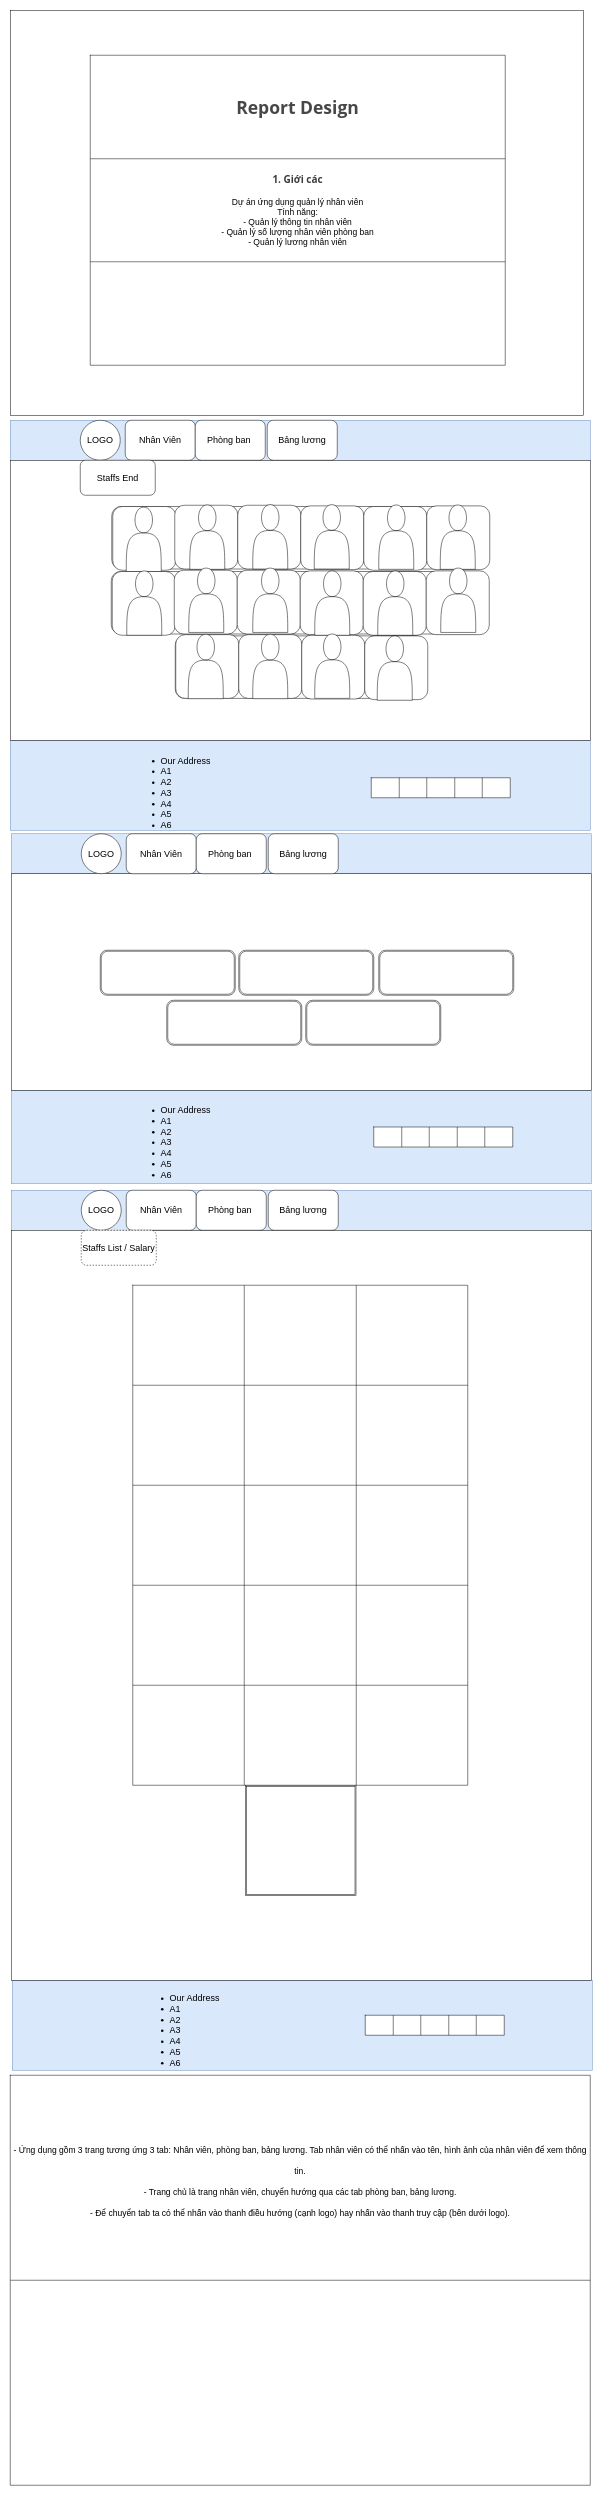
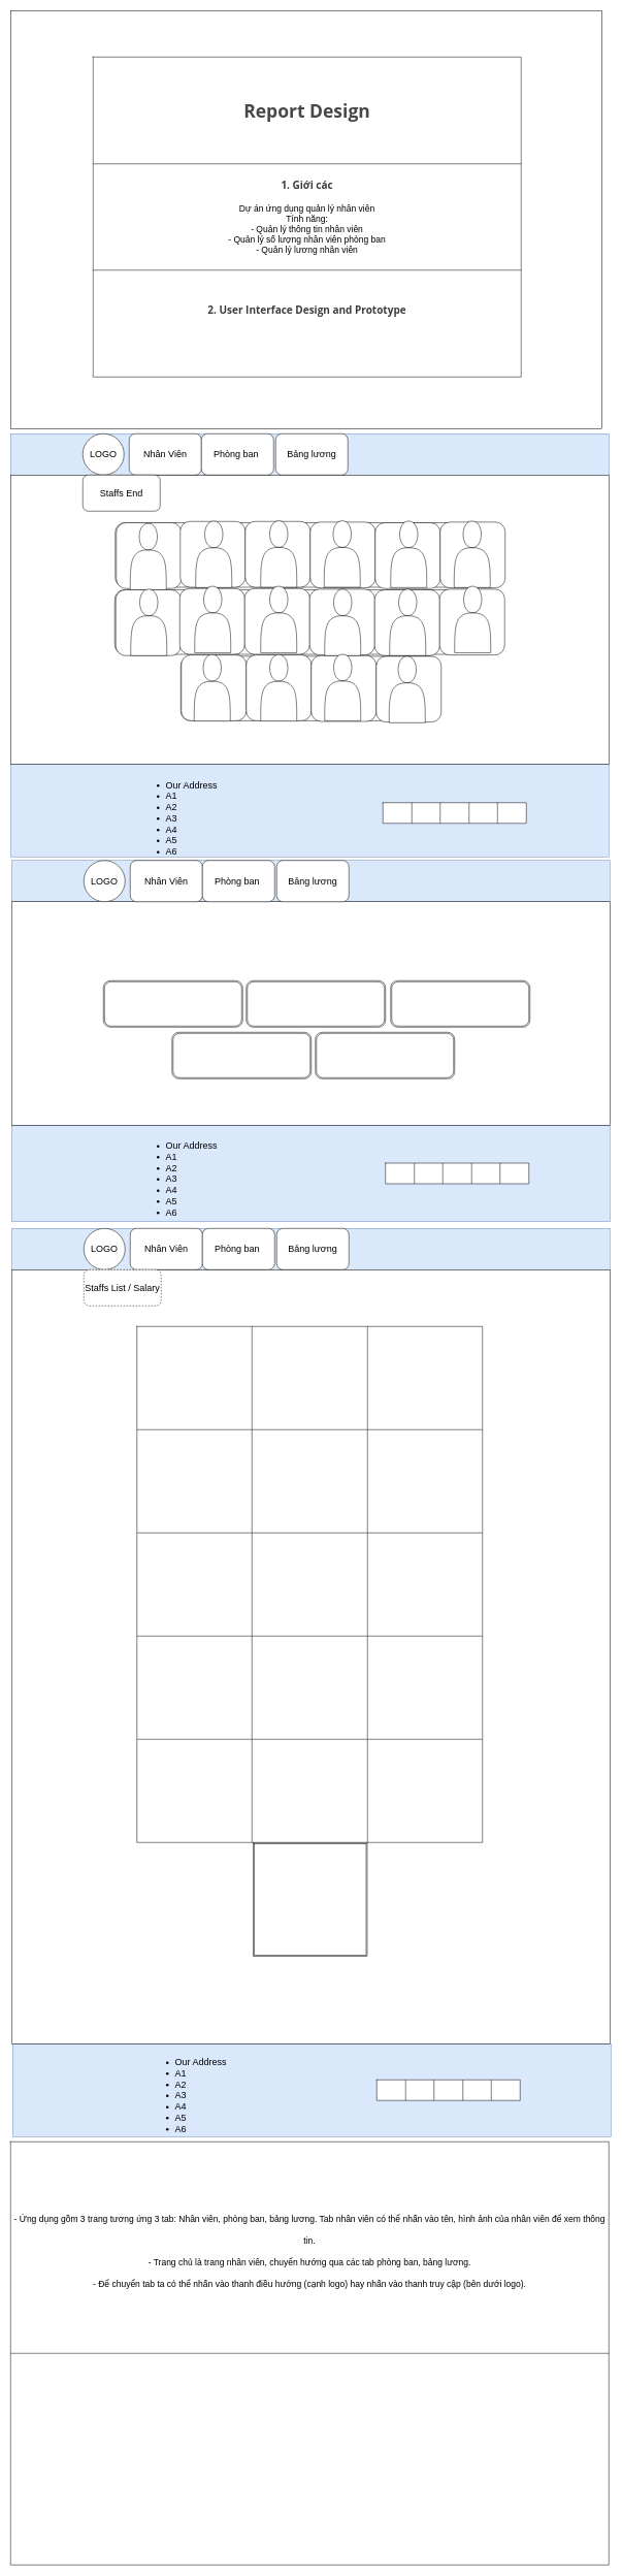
+ <mxCell id="121" value="&lt;p style=&quot;color: rgb(60 , 60 , 60) ; margin: 20px 0px 1.416em ; text-align: left ; font-family: &amp;#34;open sans&amp;#34; , &amp;#34;verdana&amp;#34; , &amp;#34;geneva&amp;#34; , sans-serif , sans-serif ; font-size: 20px ; background-color: rgb(255 , 255 , 255) ; line-height: 1.6em&quot;&gt;&lt;strong style=&quot;line-height: 1.4em&quot;&gt;2. User Interface Design and Prototype&lt;/strong&gt;&lt;/p&gt;&lt;div&gt;&lt;strong style=&quot;line-height: 1.4em&quot;&gt;&lt;br&gt;&lt;/strong&gt;&lt;/div&gt;&lt;ol style=&quot;padding: 0px 0px 0px 1em ; margin: 1em 0px ; line-height: 1.4em ; color: rgb(60 , 60 , 60) ; list-style-position: outside ; list-style-image: none ; font-family: &amp;#34;open sans&amp;#34; , &amp;#34;verdana&amp;#34; , &amp;#34;geneva&amp;#34; , sans-serif , sans-serif ; font-size: 20px ; text-align: left ; background-color: rgb(255 , 255 , 255)&quot;&gt;&lt;ol style=&quot;padding: 0px 0px 0px 1em ; margin: 1em 0px ; line-height: 1.4em ; list-style-position: outside ; list-style-image: none&quot;&gt;&lt;/ol&gt;&lt;/ol&gt;" style="shape=partialRectangle;html=1;whiteSpace=wrap;connectable=0;overflow=hidden;fillColor=none;top=0;left=0;bottom=0;right=0;pointerEvents=1;fontSize=17;" vertex="1" parent="120"><mxGeometry width="830" height="207" as="geometry"><mxRectangle width="830" height="207" as="alternateBounds" /></mxGeometry></mxCell>
